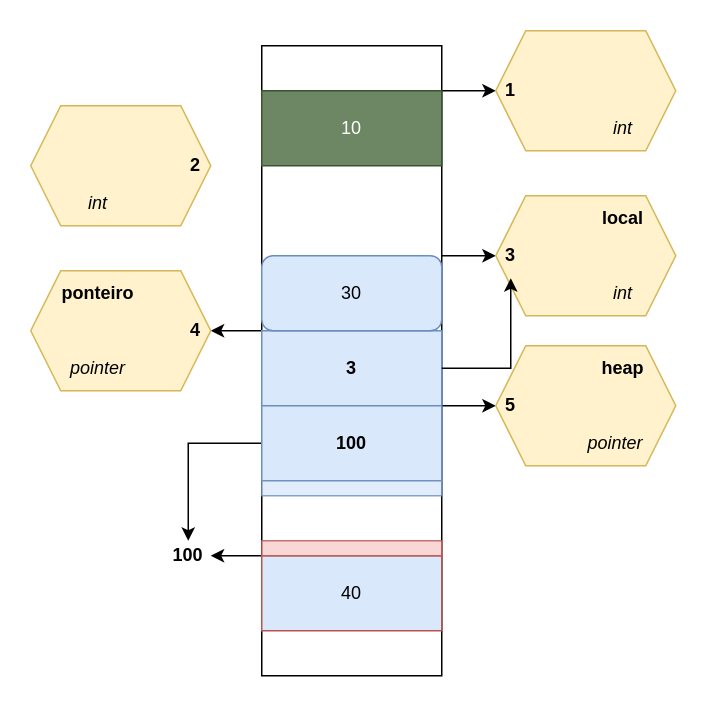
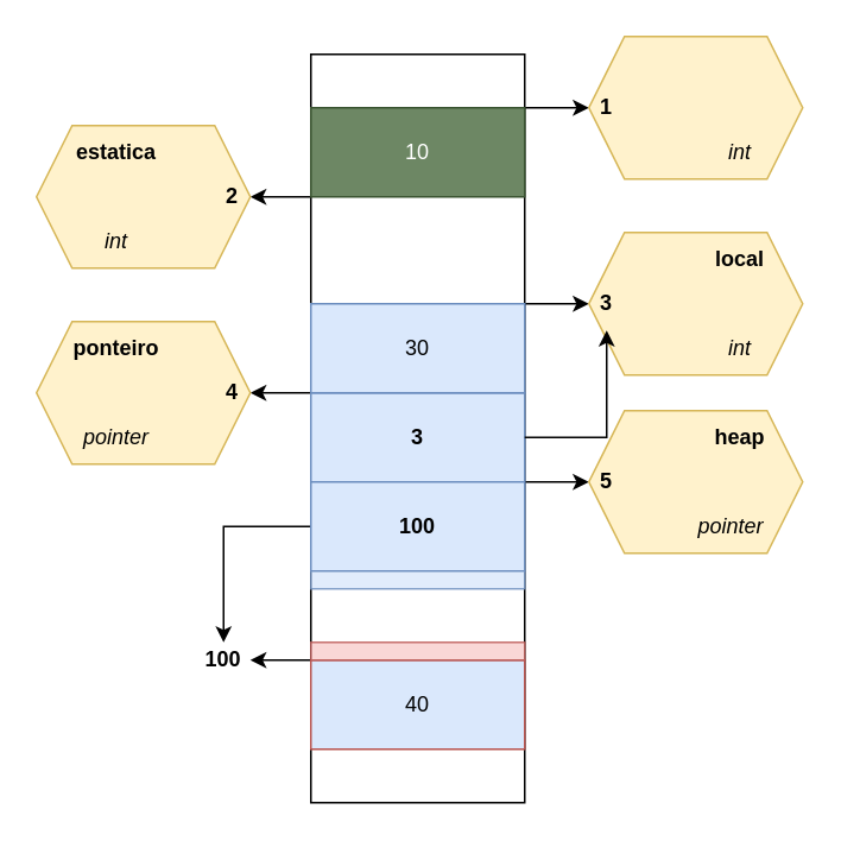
+ <mxCell id="34" value="&lt;b&gt;estatica&lt;/b&gt;" style="text;strokeColor=none;align=center;fillColor=none;html=1;verticalAlign=middle;whiteSpace=wrap;rounded=0;" vertex="1" parent="1"><mxGeometry x="40" y="70" width="50" height="30" as="geometry" /></mxCell>
+ <mxCell id="29" style="edgeStyle=orthogonalEdgeStyle;rounded=0;orthogonalLoop=1;jettySize=auto;html=1;exitX=0;exitY=1;exitDx=0;exitDy=0;entryX=1;entryY=0.5;entryDx=0;entryDy=0;" edge="1" parent="1" source="30" target="32"><mxGeometry relative="1" as="geometry" /></mxCell>
- <mxCell id="6" value="30" style="whiteSpace=wrap;html=1;fillColor=#dae8fc;strokeColor=#6c8ebf;rounded=1;" vertex="1" parent="1"><mxGeometry x="174" y="170" width="120" height="50" as="geometry" /></mxCell>
+ <mxCell id="6" value="30" style="rounded=0;whiteSpace=wrap;html=1;fillColor=#dae8fc;strokeColor=#6c8ebf;" vertex="1" parent="1"><mxGeometry x="174" y="170" width="120" height="50" as="geometry" /></mxCell>
